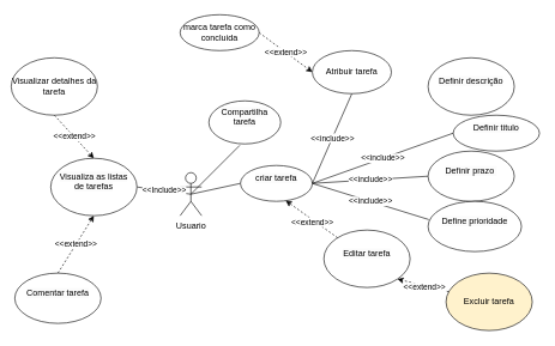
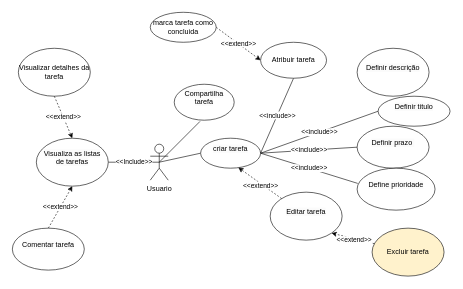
- <mxCell id="10" value="Visualizar detalhes da tarefa" style="ellipse;whiteSpace=wrap;html=1;" vertex="1" parent="1"><mxGeometry x="15" y="80" width="120" height="80" as="geometry" /></mxCell>
+ <mxCell id="10" value="Visualizar detalhes da tarefa" style="ellipse;whiteSpace=wrap;html=1;" vertex="1" parent="1"><mxGeometry x="30" width="120" height="80" as="geometry" y="80" /></mxCell>
- <mxCell id="27" value="&#10;&lt;span style=&quot;color: rgb(0, 0, 0); font-family: Helvetica; font-size: 12px; font-style: normal; font-variant-ligatures: normal; font-variant-caps: normal; font-weight: 400; letter-spacing: normal; orphans: 2; text-align: center; text-indent: 0px; text-transform: none; widows: 2; word-spacing: 0px; -webkit-text-stroke-width: 0px; background-color: rgb(251, 251, 251); text-decoration-thickness: initial; text-decoration-style: initial; text-decoration-color: initial; float: none; display: inline !important;&quot;&gt;Visualiza as listas de&amp;nbsp;tarefas&lt;/span&gt;&#10;&#10;" style="ellipse;whiteSpace=wrap;html=1;" vertex="1" parent="1"><mxGeometry x="70" y="220" width="120" height="80" as="geometry" /></mxCell>
+ <mxCell id="27" value="&#10;&lt;span style=&quot;color: rgb(0, 0, 0); font-family: Helvetica; font-size: 12px; font-style: normal; font-variant-ligatures: normal; font-variant-caps: normal; font-weight: 400; letter-spacing: normal; orphans: 2; text-align: center; text-indent: 0px; text-transform: none; widows: 2; word-spacing: 0px; -webkit-text-stroke-width: 0px; background-color: rgb(251, 251, 251); text-decoration-thickness: initial; text-decoration-style: initial; text-decoration-color: initial; float: none; display: inline !important;&quot;&gt;Visualiza as listas de&amp;nbsp;tarefas&lt;/span&gt;&#10;&#10;" style="ellipse;whiteSpace=wrap;html=1;" vertex="1" parent="1"><mxGeometry x="60" y="230" width="120" height="80" as="geometry" /></mxCell>
